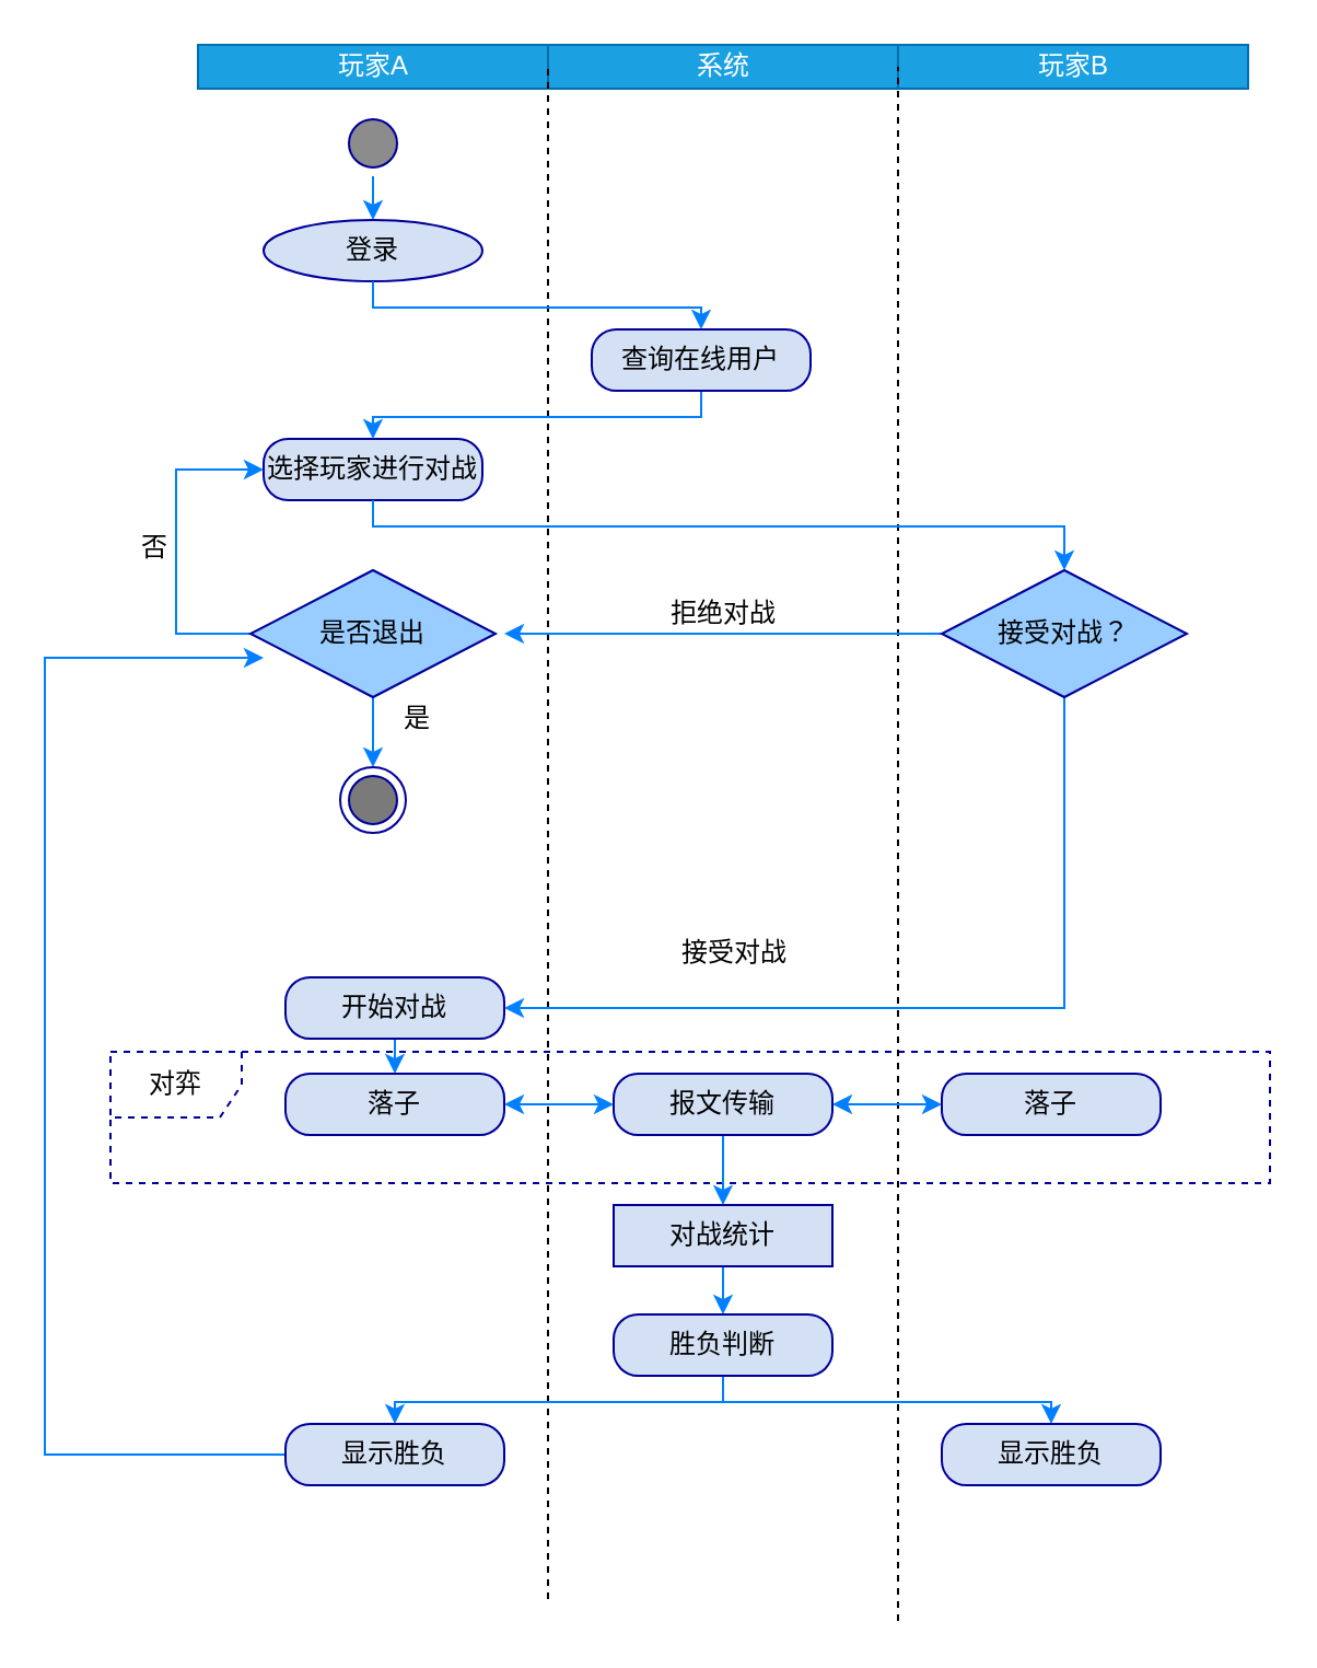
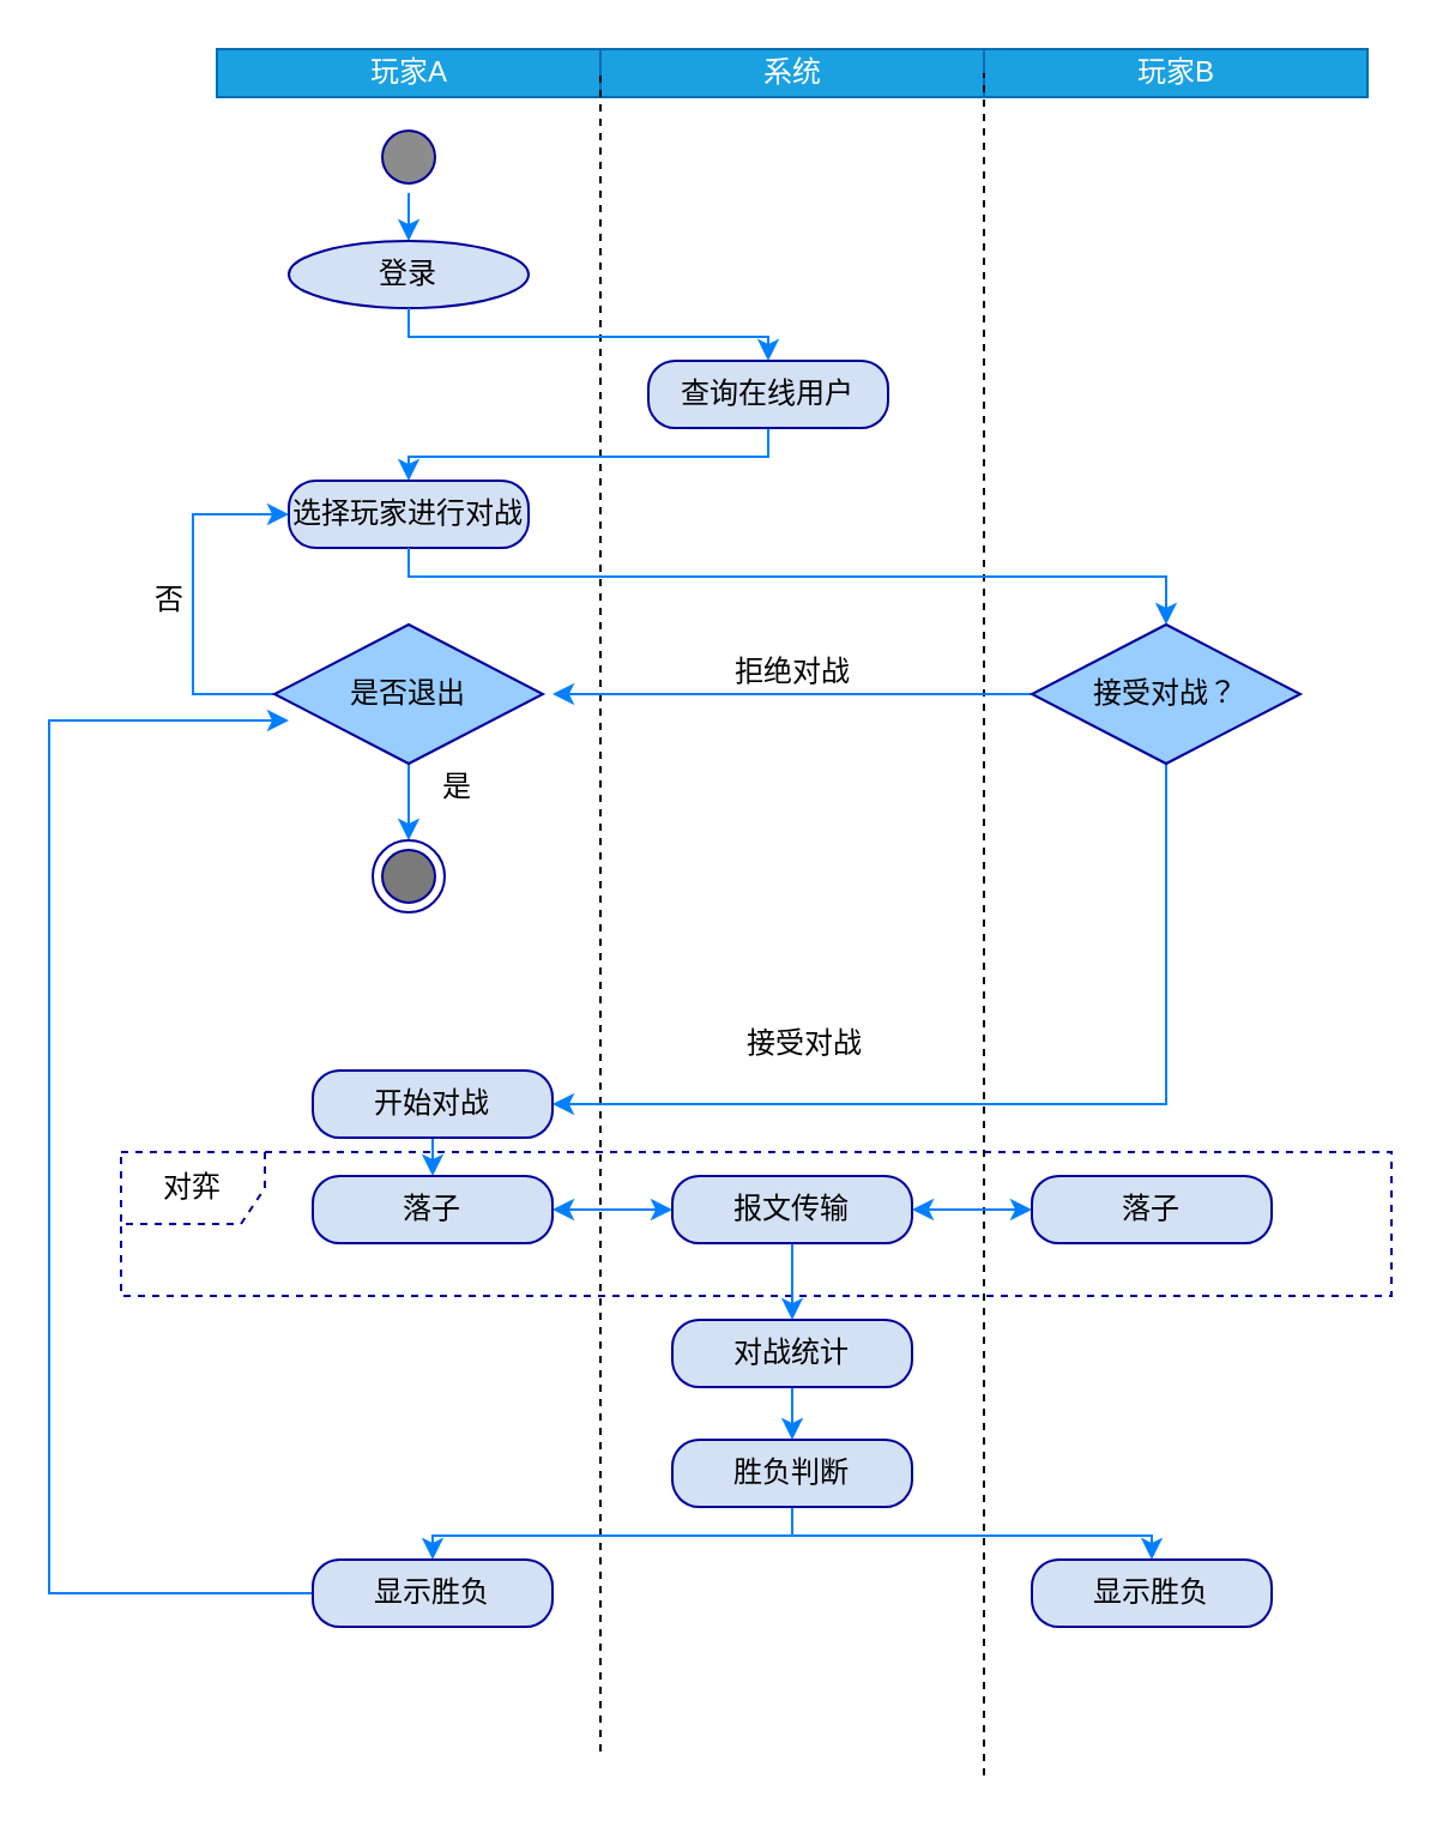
- <mxCell id="42" value="对战统计" style="whiteSpace=wrap;html=1;arcSize=40;fontColor=#000000;fillColor=#D4E1F5;strokeColor=#000099;rounded=0;" vertex="1" parent="1"><mxGeometry x="280" y="550" width="100" height="28" as="geometry" /></mxCell>
+ <mxCell id="42" value="对战统计" style="rounded=1;whiteSpace=wrap;html=1;arcSize=40;fontColor=#000000;fillColor=#D4E1F5;strokeColor=#000099;" vertex="1" parent="1"><mxGeometry x="280" y="550" width="100" height="28" as="geometry" /></mxCell>
